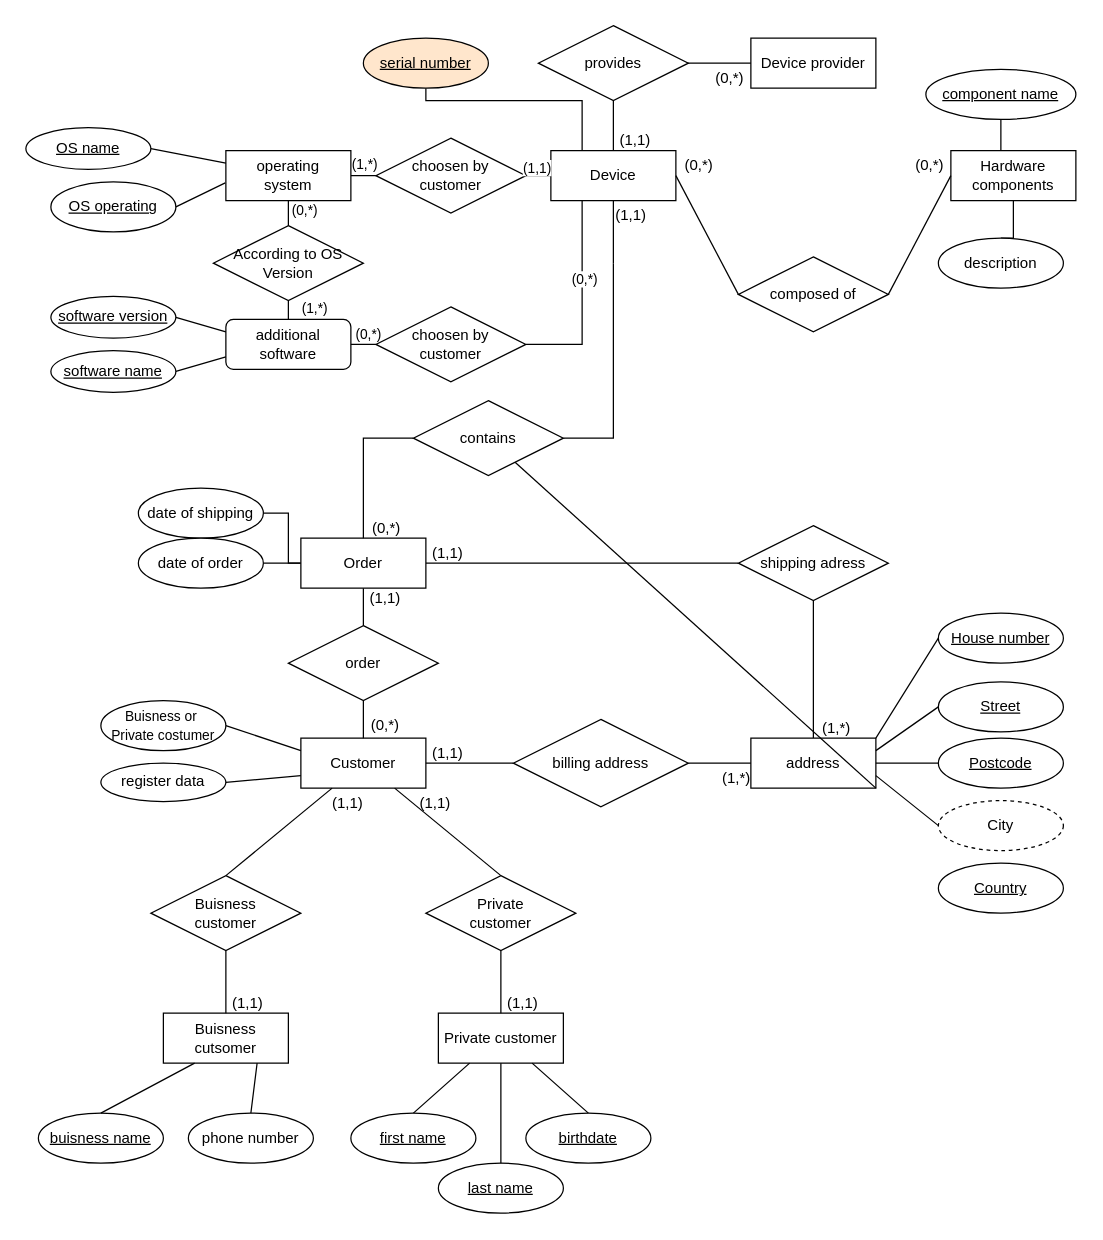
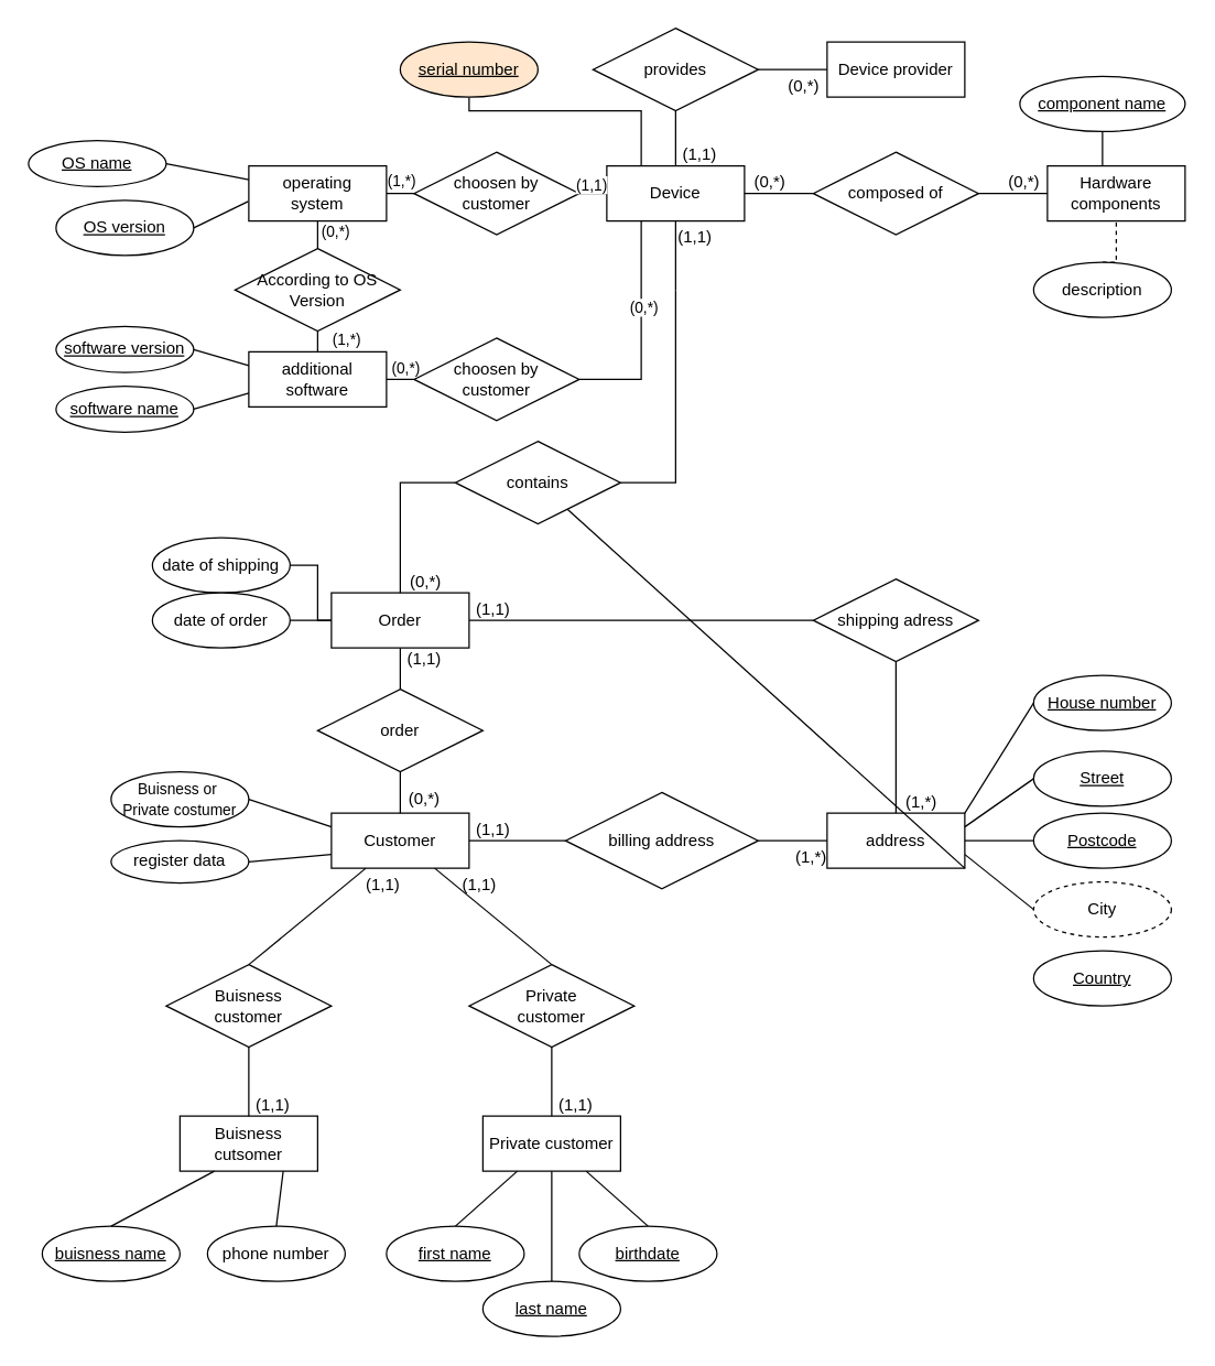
- <mxCell id="8" value="OS operating" style="ellipse;whiteSpace=wrap;html=1;align=center;fontStyle=4;" parent="1" vertex="1"><mxGeometry x="40" y="145" width="100" height="40" as="geometry" /></mxCell>
+ <mxCell id="8" value="OS version" style="ellipse;whiteSpace=wrap;html=1;align=center;fontStyle=4;" parent="1" vertex="1"><mxGeometry x="40" y="145" width="100" height="40" as="geometry" /></mxCell>
- <mxCell id="32" style="edgeStyle=orthogonalEdgeStyle;orthogonalLoop=1;jettySize=auto;html=1;exitX=0.5;exitY=0;exitDx=0;exitDy=0;entryX=0.5;entryY=1;entryDx=0;entryDy=0;endArrow=none;endFill=0;rounded=0;strokeColor=default;" parent="1" source="33" target="28" edge="1"><mxGeometry relative="1" as="geometry" /></mxCell>
+ <mxCell id="32" style="edgeStyle=orthogonalEdgeStyle;orthogonalLoop=1;jettySize=auto;html=1;exitX=0.5;exitY=0;exitDx=0;exitDy=0;entryX=0.5;entryY=1;entryDx=0;entryDy=0;endArrow=none;endFill=0;rounded=0;strokeColor=default;dashed=1;" parent="1" source="33" target="28" edge="1"><mxGeometry relative="1" as="geometry" /></mxCell>
- <mxCell id="90" value="composed of" style="shape=rhombus;perimeter=rhombusPerimeter;whiteSpace=wrap;html=1;align=center;" parent="1" vertex="1"><mxGeometry x="590" y="205" width="120" height="60" as="geometry" /></mxCell>
+ <mxCell id="90" value="composed of" style="shape=rhombus;perimeter=rhombusPerimeter;whiteSpace=wrap;html=1;align=center;" parent="1" vertex="1"><mxGeometry x="590" y="110" width="120" height="60" as="geometry" /></mxCell>
- <mxCell id="6" value="&lt;div&gt;additional&lt;/div&gt;&lt;div&gt;software&lt;br&gt;&lt;/div&gt;" style="whiteSpace=wrap;html=1;align=center;rounded=1;" parent="1" vertex="1"><mxGeometry x="180" y="255" width="100" height="40" as="geometry" /></mxCell>
+ <mxCell id="6" value="&lt;div&gt;additional&lt;/div&gt;&lt;div&gt;software&lt;br&gt;&lt;/div&gt;" style="whiteSpace=wrap;html=1;align=center;" parent="1" vertex="1"><mxGeometry x="180" y="255" width="100" height="40" as="geometry" /></mxCell>
